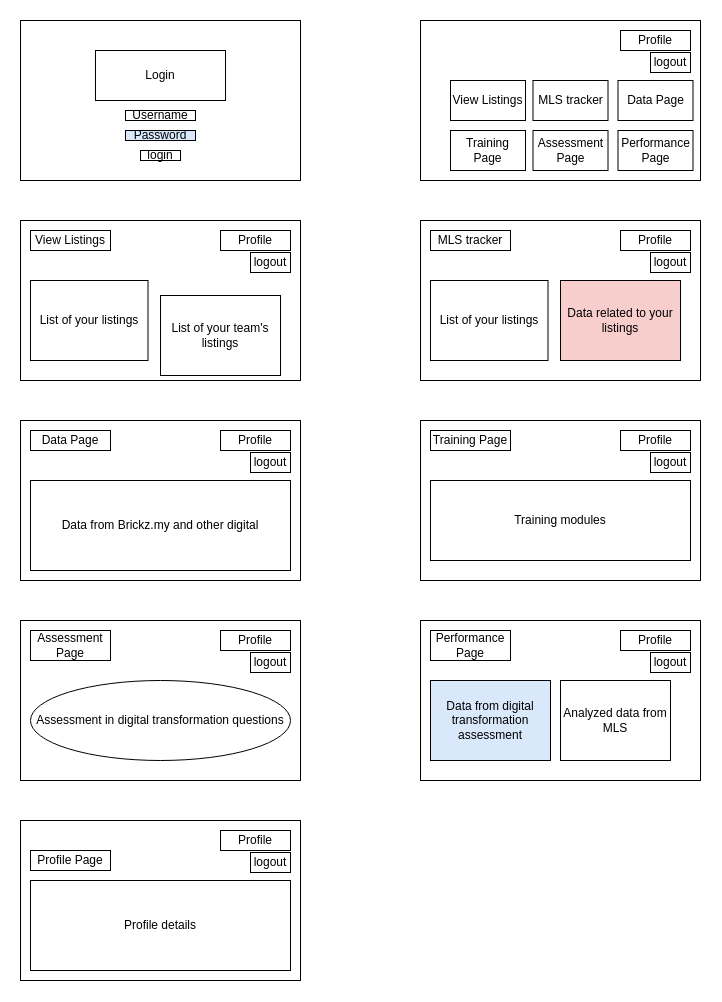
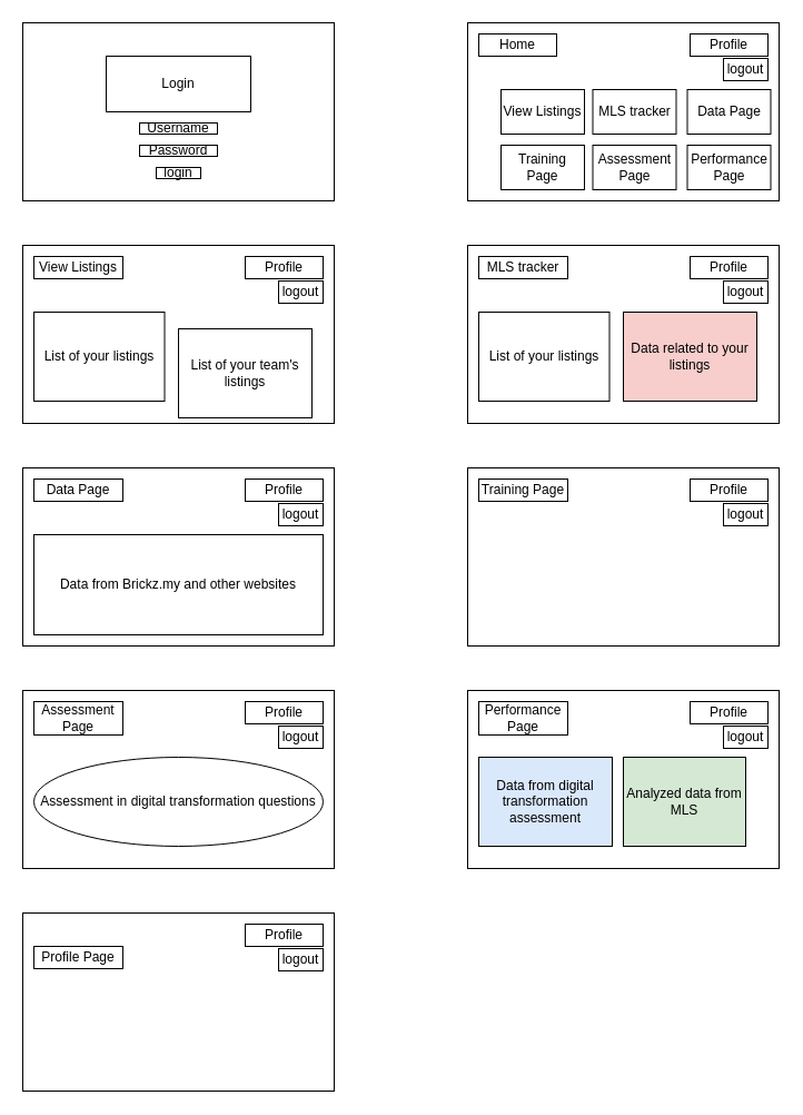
+ <mxCell id="10" value="Home" style="rounded=0;whiteSpace=wrap;html=1;" vertex="1" parent="1"><mxGeometry x="430" y="30" width="70" height="20" as="geometry" /></mxCell>
- <mxCell id="5" value="Password" style="rounded=0;whiteSpace=wrap;html=1;fillColor=#dae8fc;" vertex="1" parent="1"><mxGeometry x="125" y="130" width="70" height="10" as="geometry" /></mxCell>
+ <mxCell id="5" value="Password" style="rounded=0;whiteSpace=wrap;html=1;" vertex="1" parent="1"><mxGeometry x="125" y="130" width="70" height="10" as="geometry" /></mxCell>
- <mxCell id="43" value="Training modules" style="rounded=0;whiteSpace=wrap;html=1;" vertex="1" parent="1"><mxGeometry x="430" y="480" width="260" height="80" as="geometry" /></mxCell>
- <mxCell id="33" value="Data from Brickz.my and other digital" style="rounded=0;whiteSpace=wrap;html=1;" vertex="1" parent="1"><mxGeometry x="30" y="480" width="260" height="90" as="geometry" /></mxCell>
+ <mxCell id="33" value="Data from Brickz.my and other websites" style="rounded=0;whiteSpace=wrap;html=1;" vertex="1" parent="1"><mxGeometry x="30" y="480" width="260" height="90" as="geometry" /></mxCell>
- <mxCell id="54" value="Analyzed data from MLS" style="rounded=0;whiteSpace=wrap;html=1;" vertex="1" parent="1"><mxGeometry x="560" y="680" width="110" height="80" as="geometry" /></mxCell>
+ <mxCell id="54" value="Analyzed data from MLS" style="rounded=0;whiteSpace=wrap;html=1;fillColor=#d5e8d4;" vertex="1" parent="1"><mxGeometry x="560" y="680" width="110" height="80" as="geometry" /></mxCell>
- <mxCell id="53" value="Profile details" style="rounded=0;whiteSpace=wrap;html=1;" vertex="1" parent="1"><mxGeometry x="30" y="880" width="260" height="90" as="geometry" /></mxCell>
